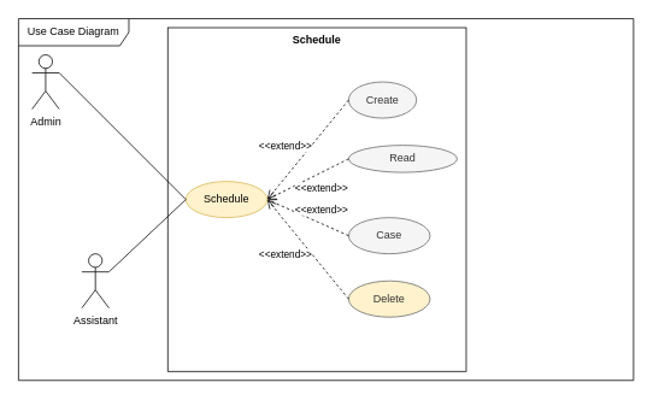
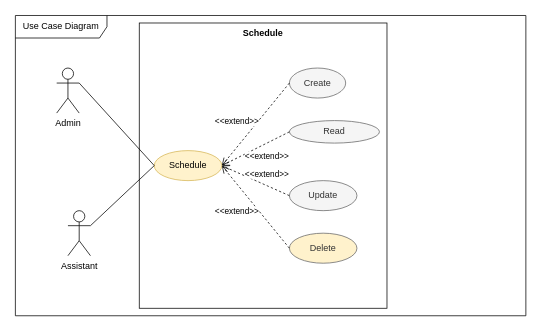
- <mxCell id="4" value="Admin" style="shape=umlActor;verticalLabelPosition=bottom;verticalAlign=top;html=1;" parent="1" vertex="1"><mxGeometry x="35" y="60" width="30" height="60" as="geometry" /></mxCell>
+ <mxCell id="4" value="Admin" style="shape=umlActor;verticalLabelPosition=bottom;verticalAlign=top;html=1;" parent="1" vertex="1"><mxGeometry x="75" y="90" width="30" height="60" as="geometry" /></mxCell>
- <mxCell id="12" value="Case" style="ellipse;whiteSpace=wrap;html=1;fillColor=#f5f5f5;strokeColor=#666666;fontColor=#333333;" vertex="1" parent="1"><mxGeometry x="385" y="240" width="90" height="40" as="geometry" /></mxCell>
+ <mxCell id="12" value="Update" style="ellipse;whiteSpace=wrap;html=1;fillColor=#f5f5f5;strokeColor=#666666;fontColor=#333333;" vertex="1" parent="1"><mxGeometry x="385" y="240" width="90" height="40" as="geometry" /></mxCell>
